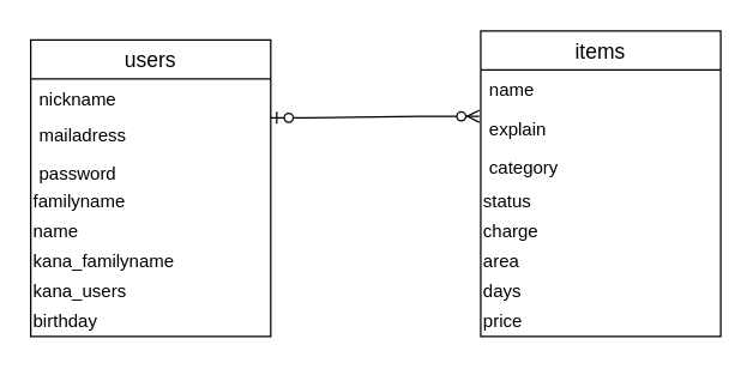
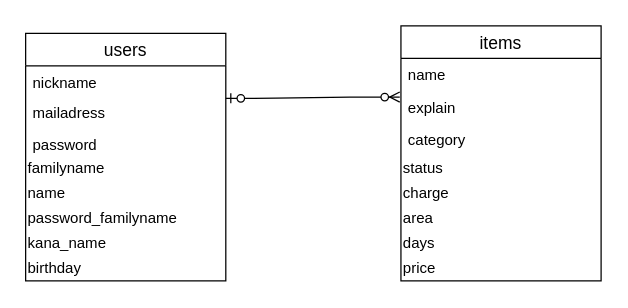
- <mxCell id="8" value="kana_familyname" style="text;html=1;align=left;verticalAlign=middle;resizable=0;points=[];autosize=1;" vertex="1" parent="2"><mxGeometry y="138" width="160" height="20" as="geometry" /></mxCell>
+ <mxCell id="8" value="password_familyname" style="text;html=1;align=left;verticalAlign=middle;resizable=0;points=[];autosize=1;" vertex="1" parent="2"><mxGeometry y="138" width="160" height="20" as="geometry" /></mxCell>
- <mxCell id="9" value="kana_users" style="text;html=1;align=left;verticalAlign=middle;resizable=0;points=[];autosize=1;" vertex="1" parent="2"><mxGeometry y="158" width="160" height="20" as="geometry" /></mxCell>
+ <mxCell id="9" value="kana_name" style="text;html=1;align=left;verticalAlign=middle;resizable=0;points=[];autosize=1;" vertex="1" parent="2"><mxGeometry y="158" width="160" height="20" as="geometry" /></mxCell>
